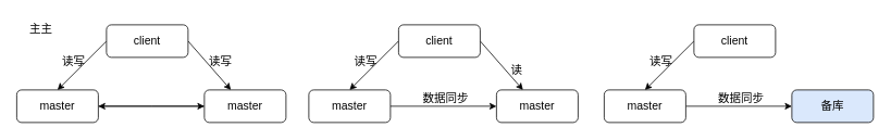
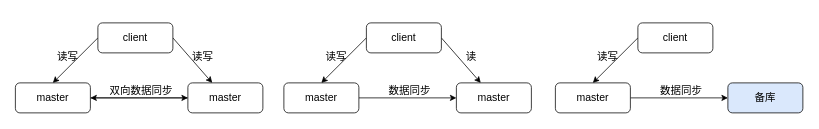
- <mxCell id="28" value="主主" style="text;html=1;strokeColor=none;fillColor=none;align=center;verticalAlign=middle;whiteSpace=wrap;rounded=0;strokeWidth=1;fontSize=14;" vertex="1" parent="1"><mxGeometry x="20" y="20" width="60" height="30" as="geometry" /></mxCell>
- <mxCell id="19" value="读" style="text;html=1;strokeColor=none;fillColor=none;align=center;verticalAlign=middle;whiteSpace=wrap;rounded=0;strokeWidth=1;fontSize=14;" vertex="1" parent="1"><mxGeometry x="603" y="70" width="60" height="30" as="geometry" /></mxCell>
+ <mxCell id="19" value="读" style="text;html=1;strokeColor=none;fillColor=none;align=center;verticalAlign=middle;whiteSpace=wrap;rounded=0;strokeWidth=1;fontSize=14;" vertex="1" parent="1"><mxGeometry x="598" y="60" width="60" height="30" as="geometry" /></mxCell>
+ <mxCell id="11" value="双向数据同步" style="text;html=1;strokeColor=none;fillColor=none;align=center;verticalAlign=middle;whiteSpace=wrap;rounded=0;strokeWidth=1;fontSize=14;" vertex="1" parent="1"><mxGeometry x="143" y="105" width="90" height="30" as="geometry" /></mxCell>
